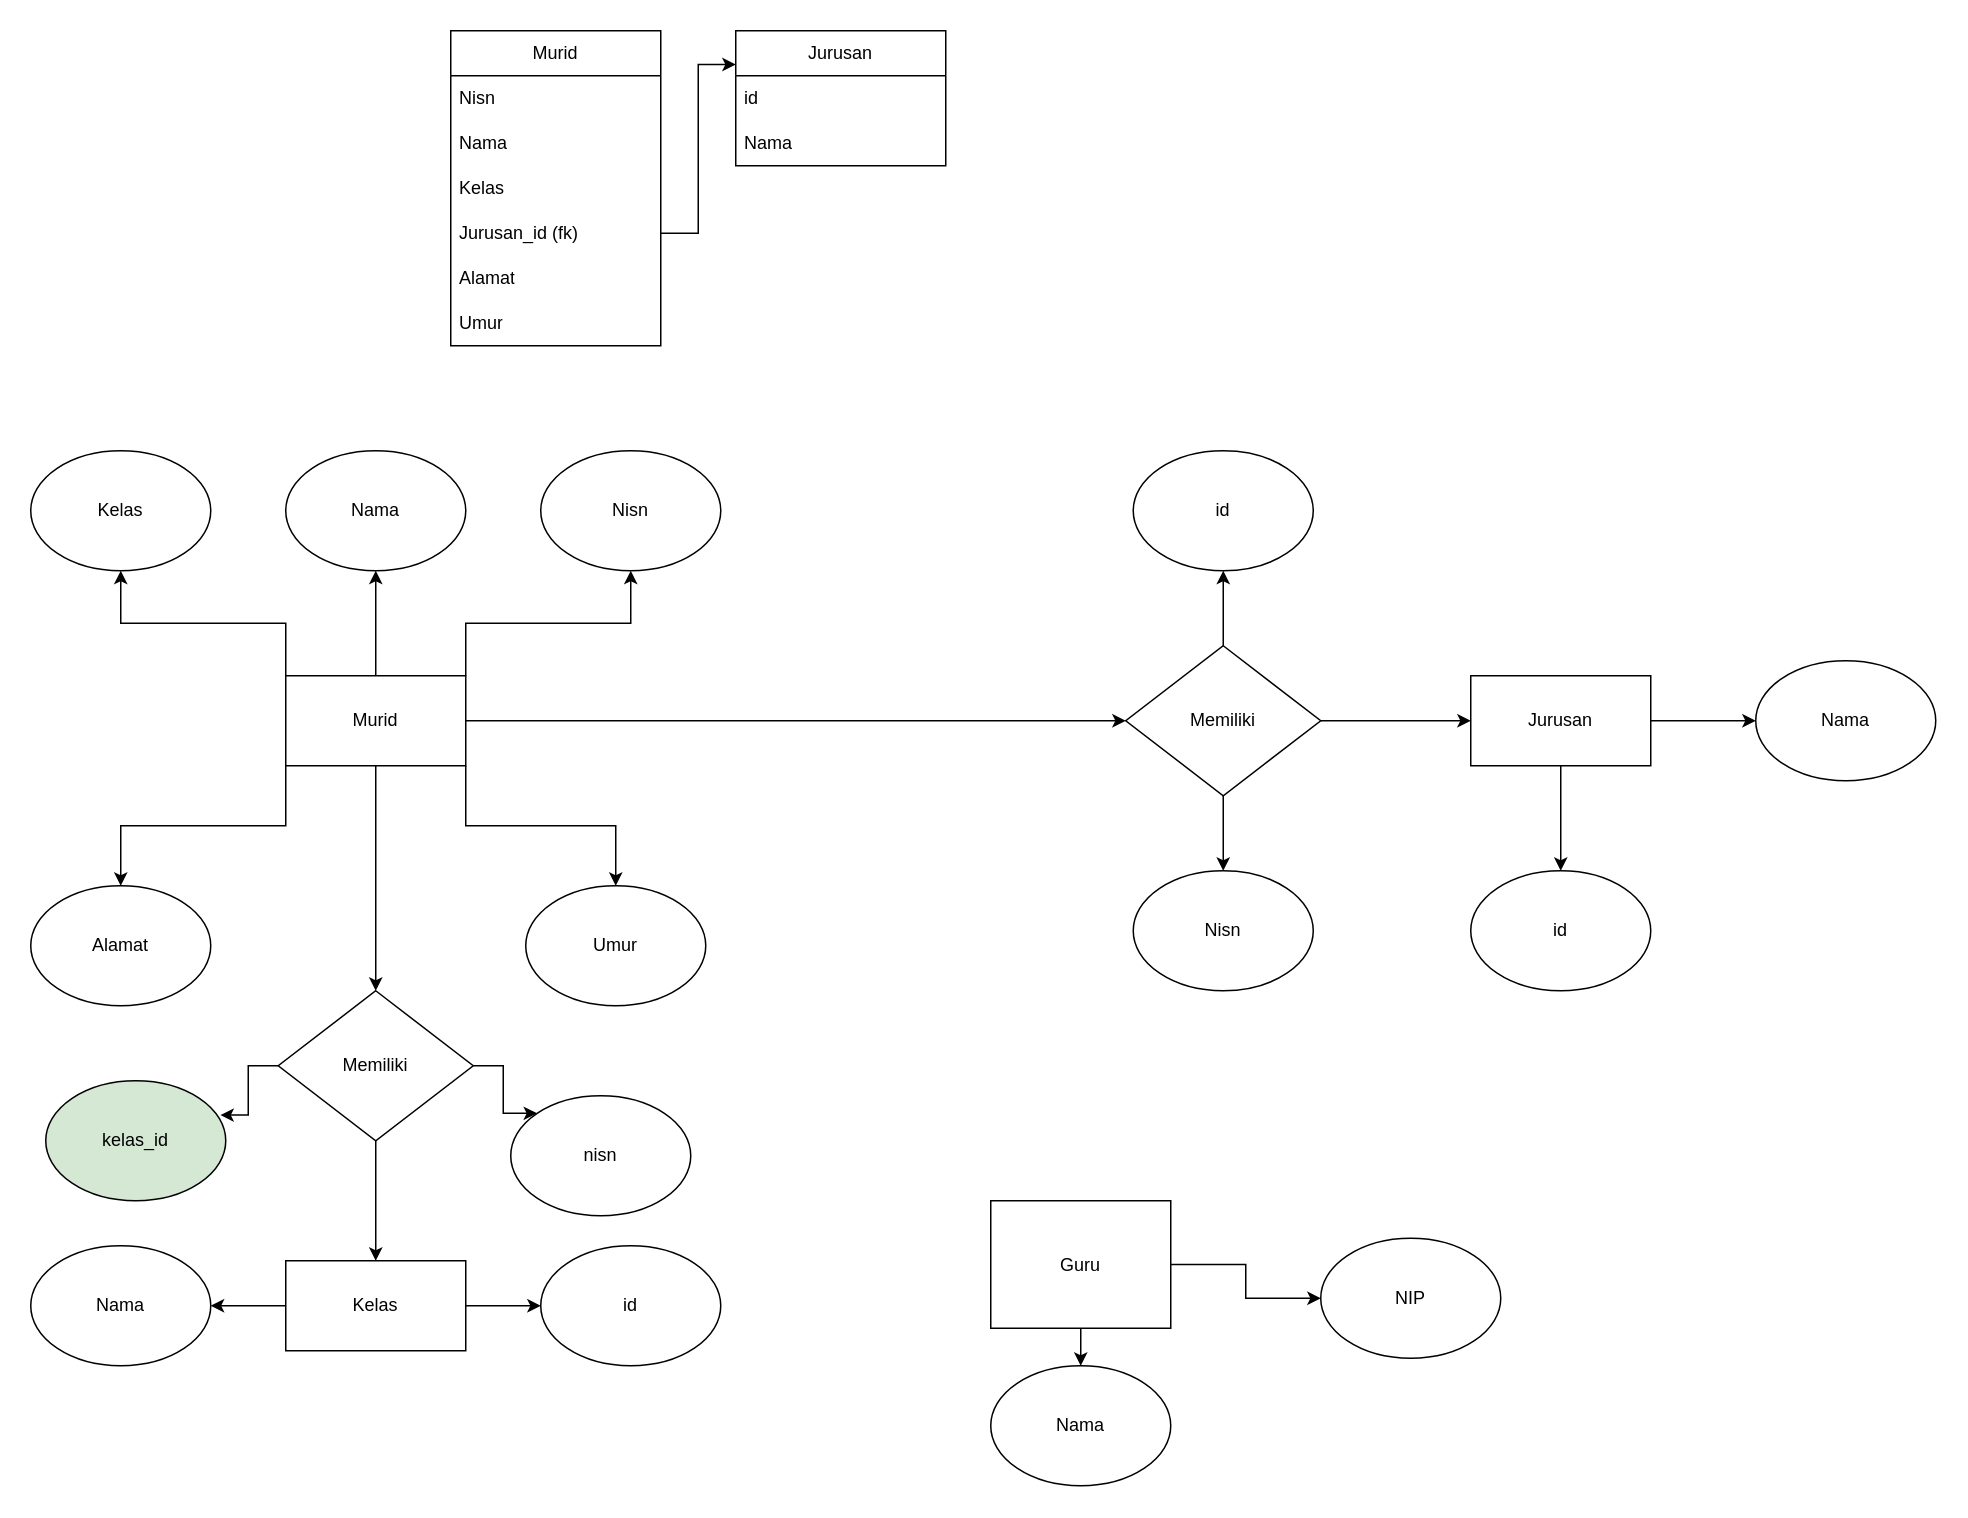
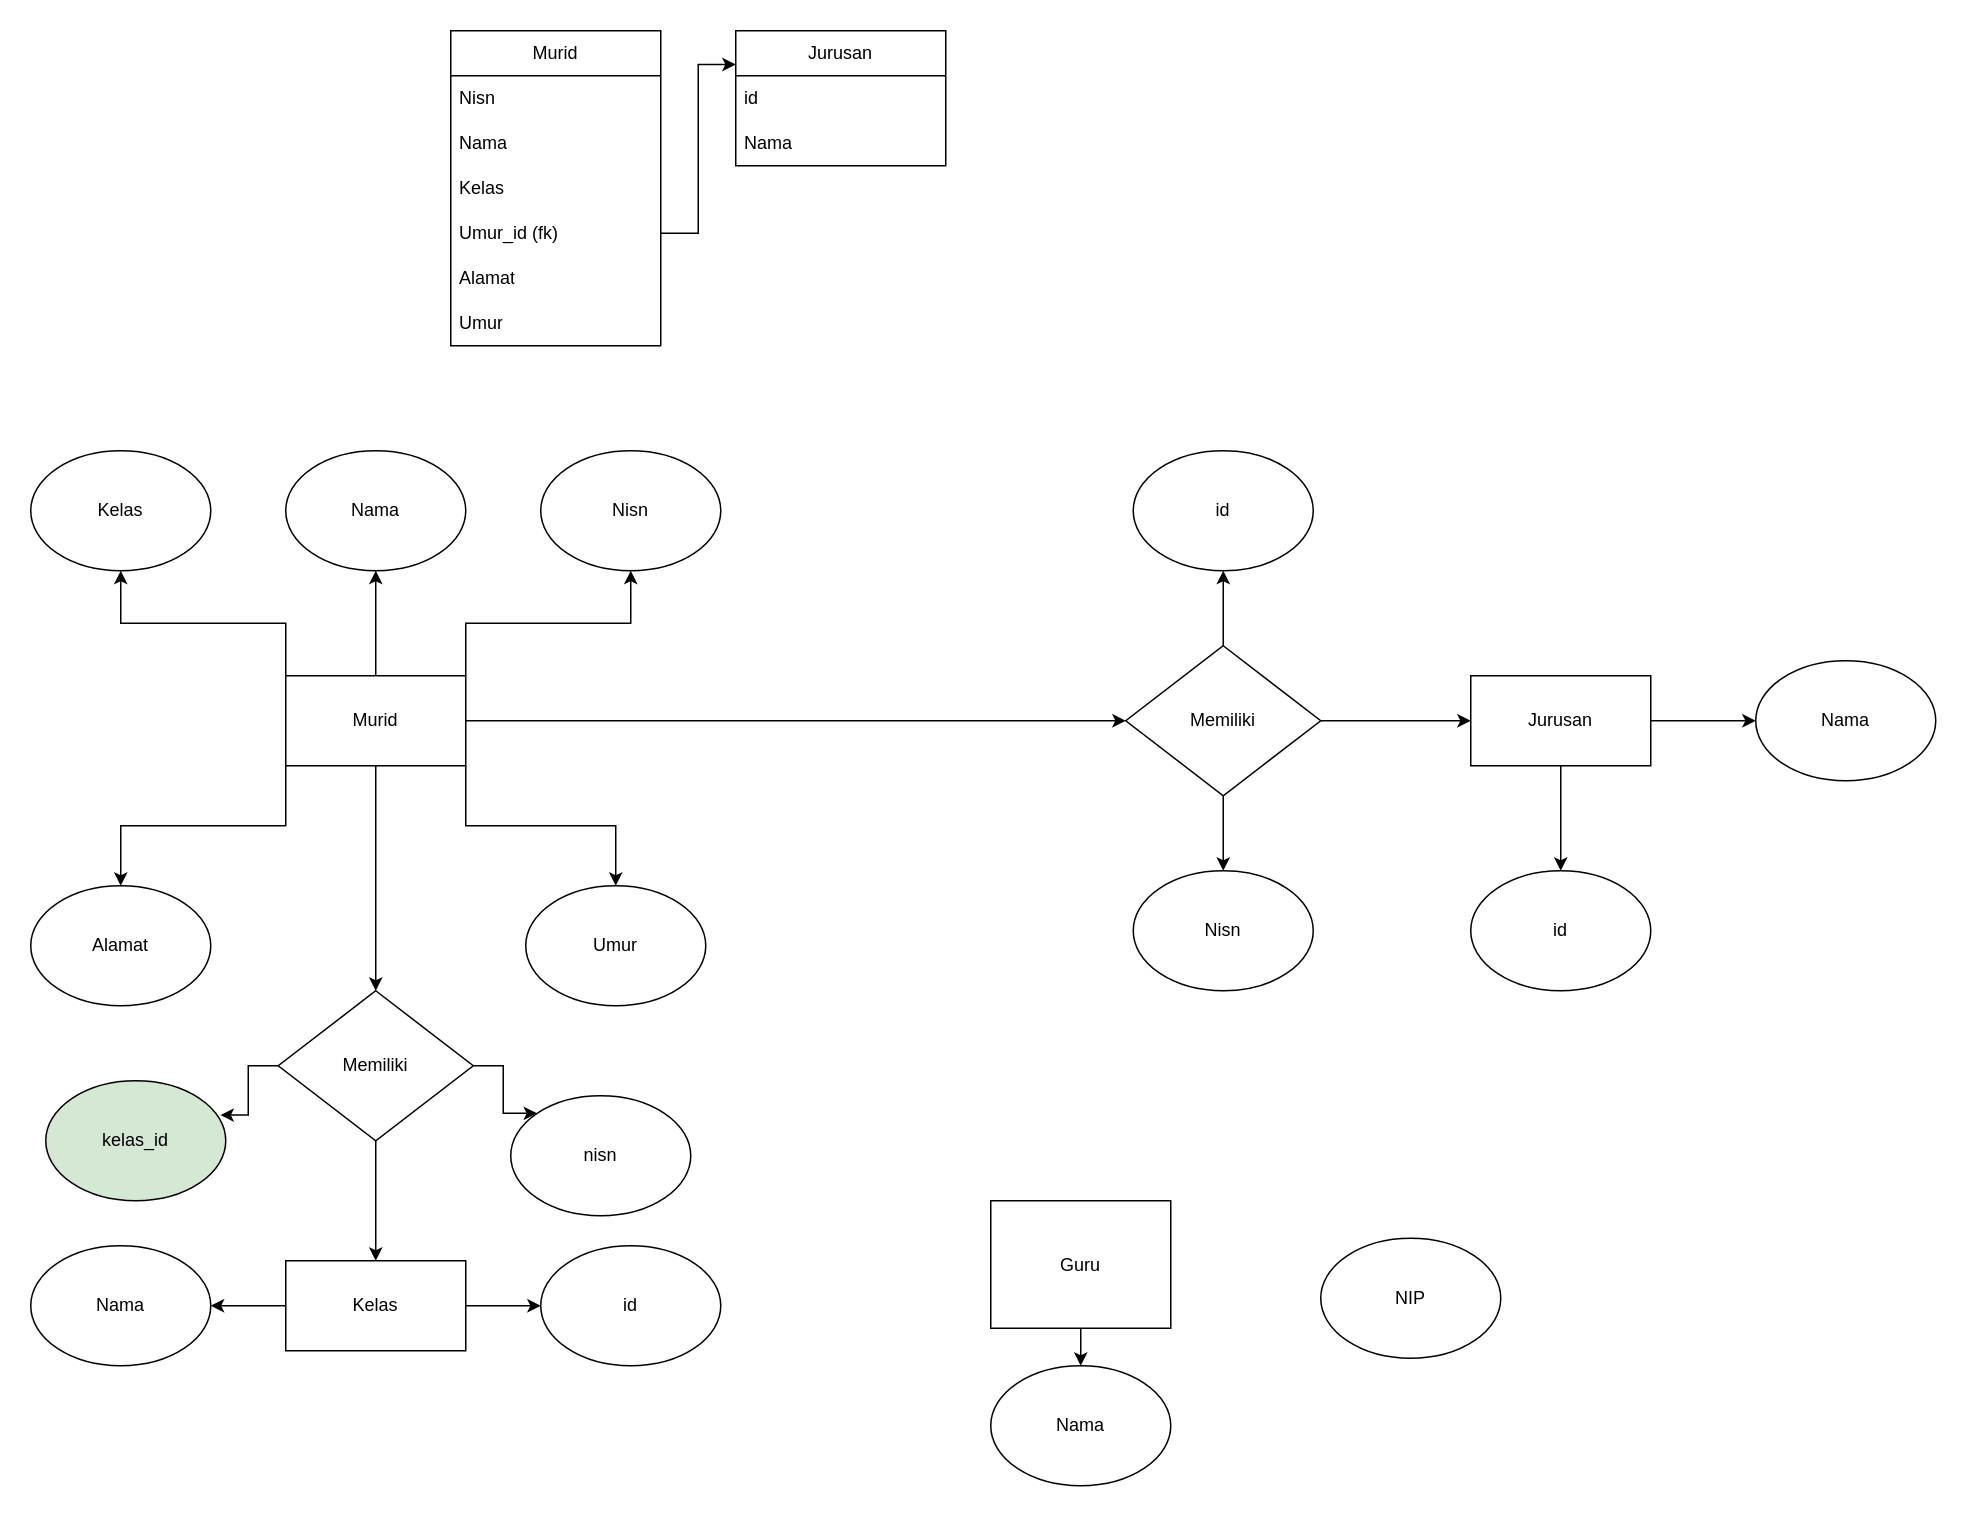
- <mxCell id="30" value="Jurusan_id (fk)" style="text;strokeColor=none;fillColor=none;align=left;verticalAlign=middle;spacingLeft=4;spacingRight=4;overflow=hidden;points=[[0,0.5],[1,0.5]];portConstraint=eastwest;rotatable=0;whiteSpace=wrap;html=1;" vertex="1" parent="26"><mxGeometry y="120" width="140" height="30" as="geometry" /></mxCell>
+ <mxCell id="30" value="Umur_id (fk)" style="text;strokeColor=none;fillColor=none;align=left;verticalAlign=middle;spacingLeft=4;spacingRight=4;overflow=hidden;points=[[0,0.5],[1,0.5]];portConstraint=eastwest;rotatable=0;whiteSpace=wrap;html=1;" vertex="1" parent="26"><mxGeometry y="120" width="140" height="30" as="geometry" /></mxCell>
- <mxCell id="38" style="edgeStyle=orthogonalEdgeStyle;rounded=0;orthogonalLoop=1;jettySize=auto;html=1;exitX=1;exitY=0.5;exitDx=0;exitDy=0;entryX=0;entryY=0.5;entryDx=0;entryDy=0;" edge="1" parent="1" source="39" target="41"><mxGeometry relative="1" as="geometry" /></mxCell>
